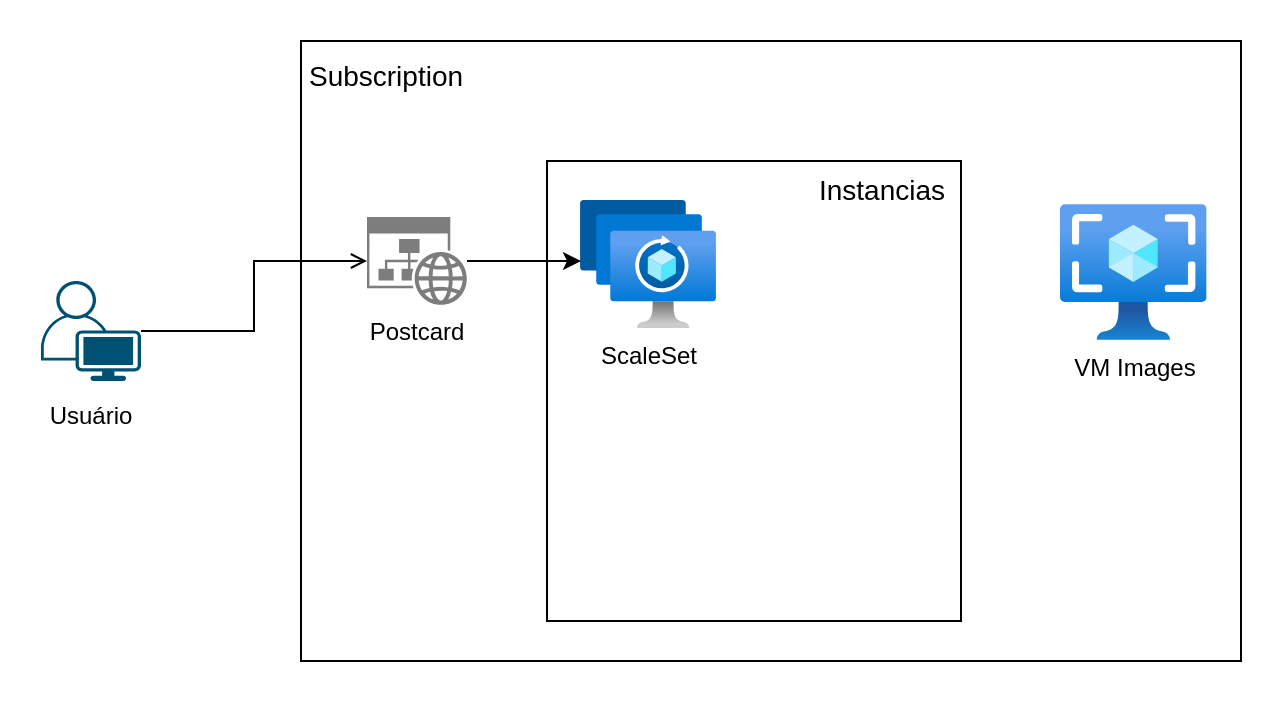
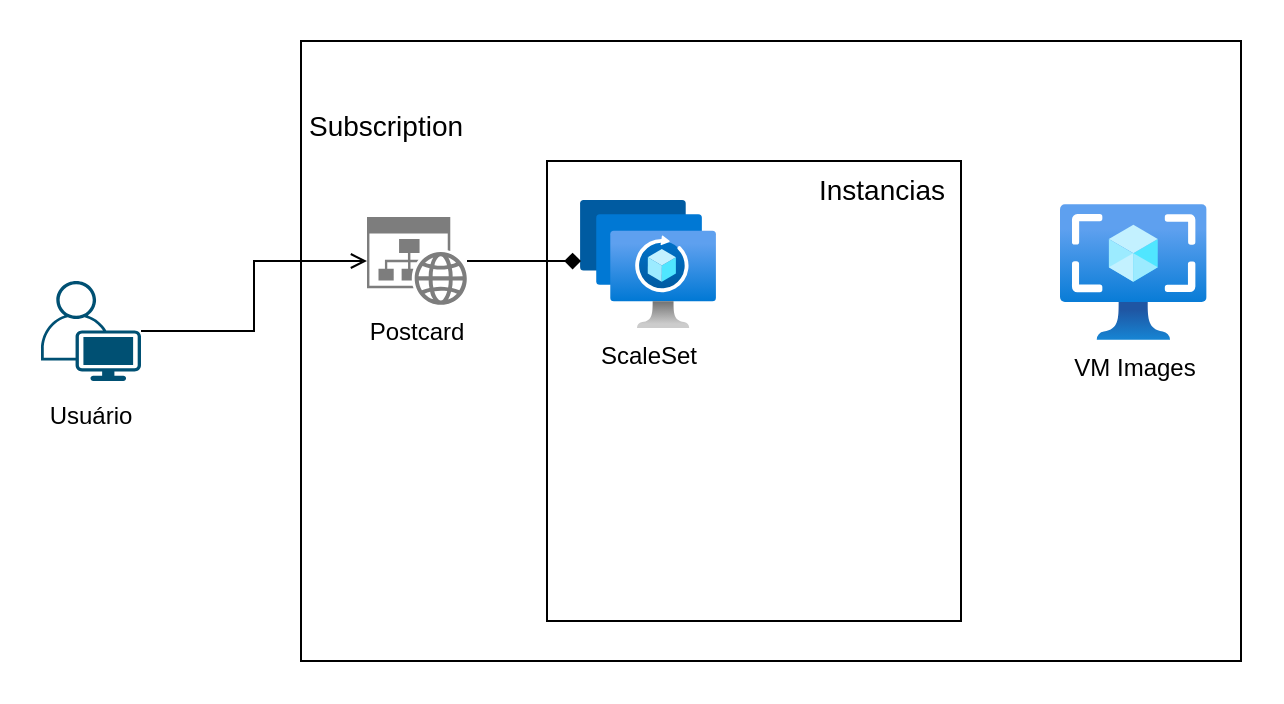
- <mxCell id="8" value="Subscription" style="text;html=1;strokeColor=none;fillColor=none;align=center;verticalAlign=middle;whiteSpace=wrap;rounded=0;fontSize=14;" parent="1" vertex="1"><mxGeometry x="157" y="20" width="72" height="36" as="geometry" /></mxCell>
+ <mxCell id="8" value="Subscription" style="text;html=1;strokeColor=none;fillColor=none;align=center;verticalAlign=middle;whiteSpace=wrap;rounded=0;fontSize=14;" parent="1" vertex="1"><mxGeometry x="157" y="45" width="72" height="36" as="geometry" /></mxCell>
- <mxCell id="6" style="edgeStyle=orthogonalEdgeStyle;rounded=0;orthogonalLoop=1;jettySize=auto;html=1;entryX=0;entryY=0.469;entryDx=0;entryDy=0;entryPerimeter=0;" parent="1" source="7" target="4" edge="1"><mxGeometry relative="1" as="geometry" /></mxCell>
+ <mxCell id="6" style="edgeStyle=orthogonalEdgeStyle;rounded=0;orthogonalLoop=1;jettySize=auto;html=1;entryX=0;entryY=0.469;entryDx=0;entryDy=0;entryPerimeter=0;endArrow=diamond;" parent="1" source="7" target="4" edge="1"><mxGeometry relative="1" as="geometry" /></mxCell>
